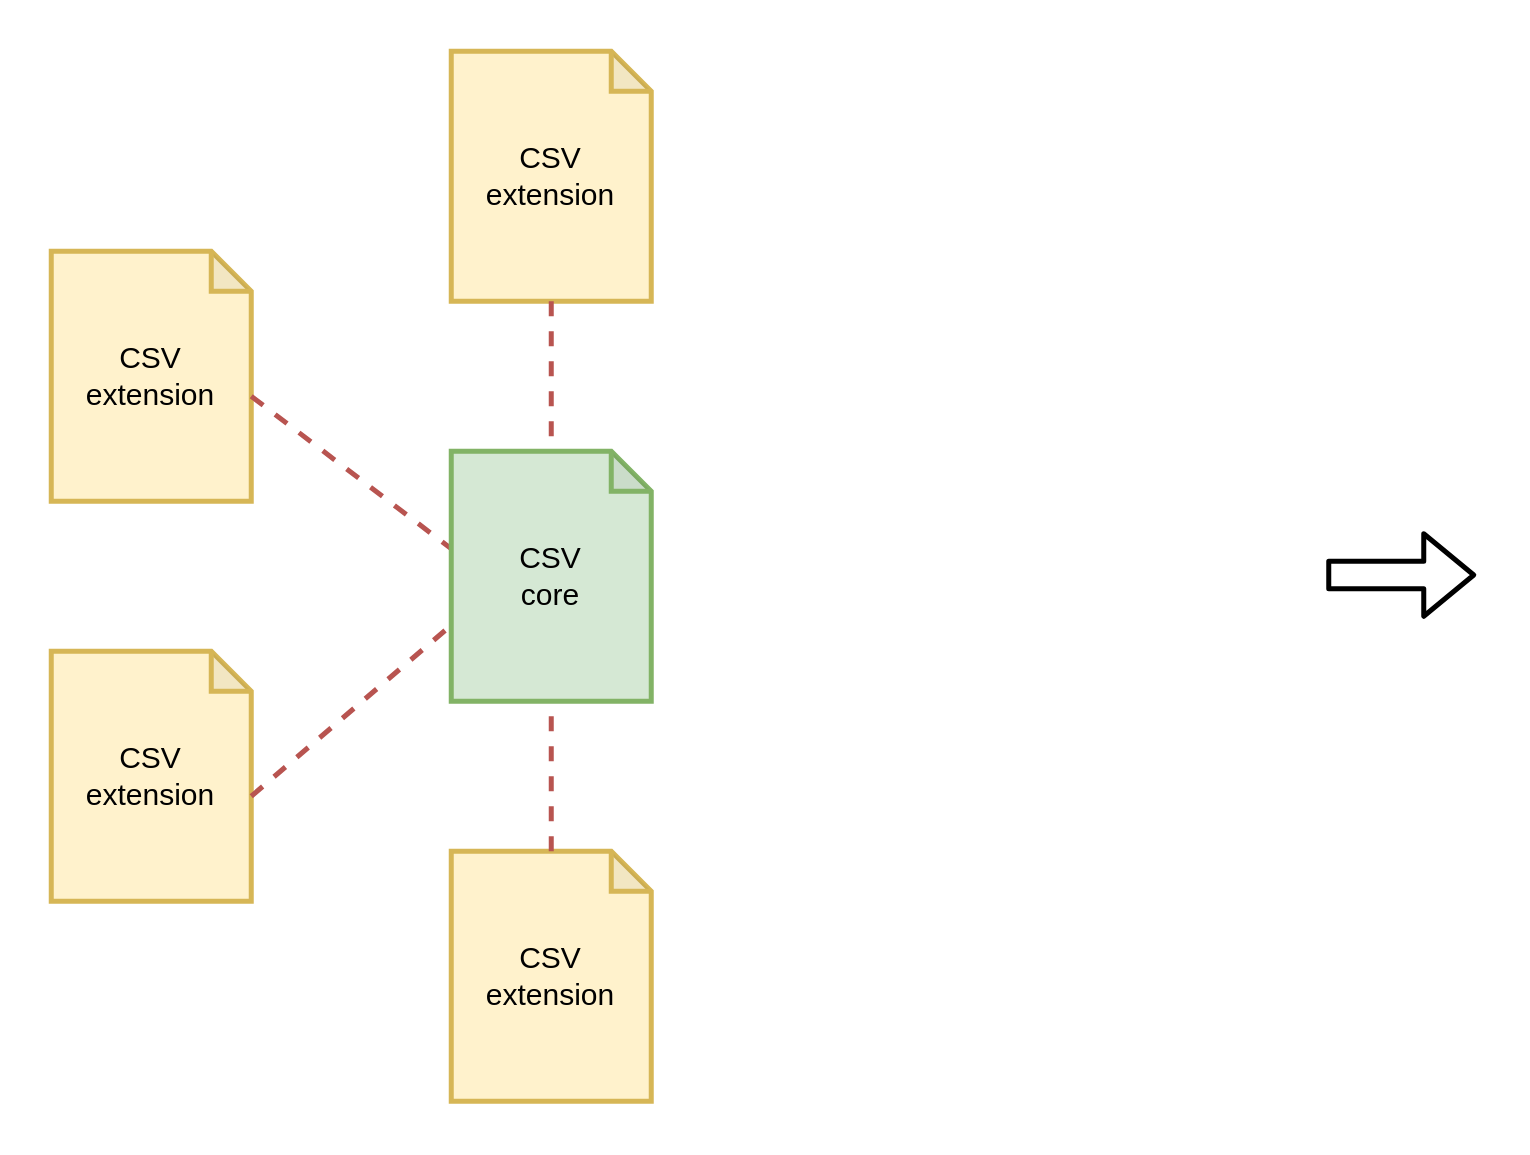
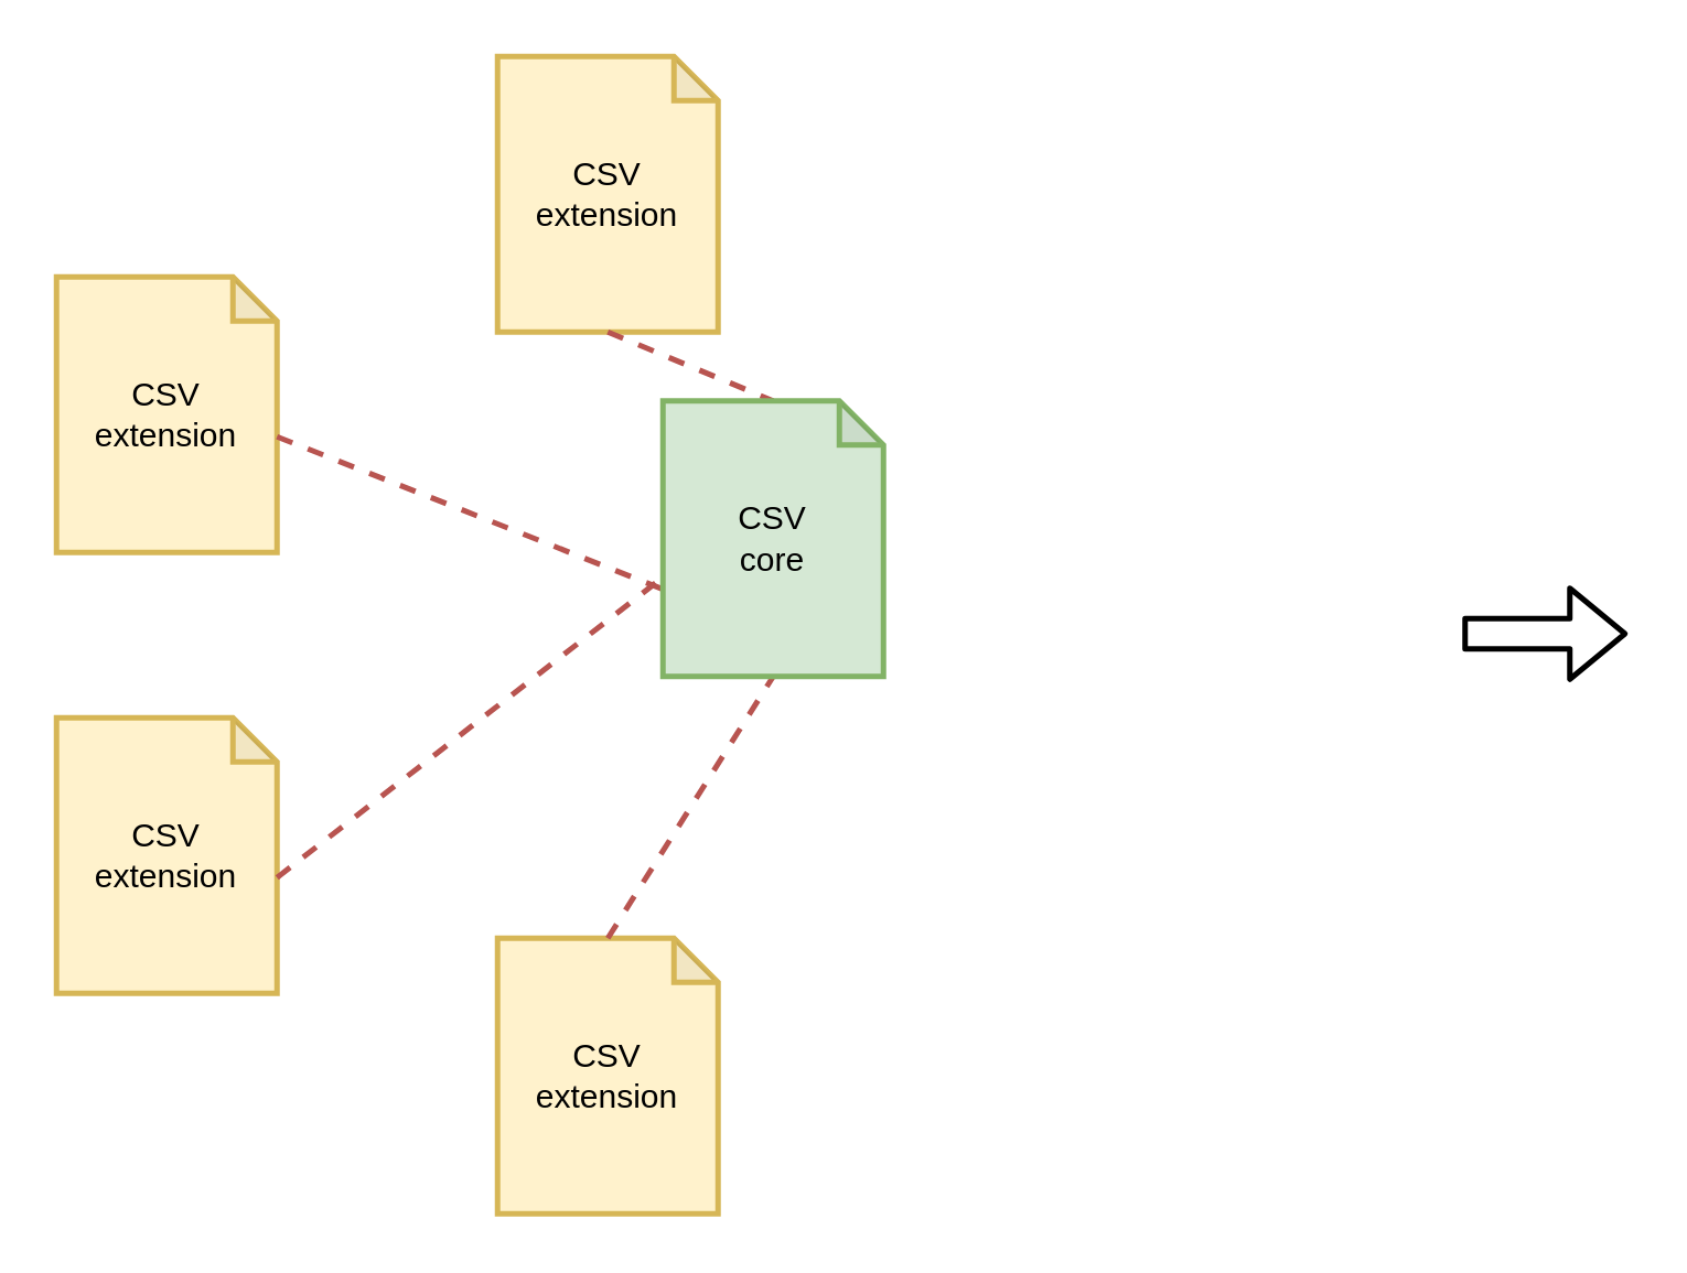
- <mxCell id="10" value="CSV&lt;br&gt;core" style="shape=note;whiteSpace=wrap;html=1;backgroundOutline=1;darkOpacity=0.05;size=16;fillColor=#d5e8d4;strokeColor=#82b366;strokeWidth=2;" vertex="1" parent="1"><mxGeometry x="180" y="180" width="80" height="100" as="geometry" /></mxCell>
+ <mxCell id="10" value="CSV&lt;br&gt;core" style="shape=note;whiteSpace=wrap;html=1;backgroundOutline=1;darkOpacity=0.05;size=16;fillColor=#d5e8d4;strokeColor=#82b366;strokeWidth=2;" vertex="1" parent="1"><mxGeometry x="240" y="145" width="80" height="100" as="geometry" /></mxCell>
